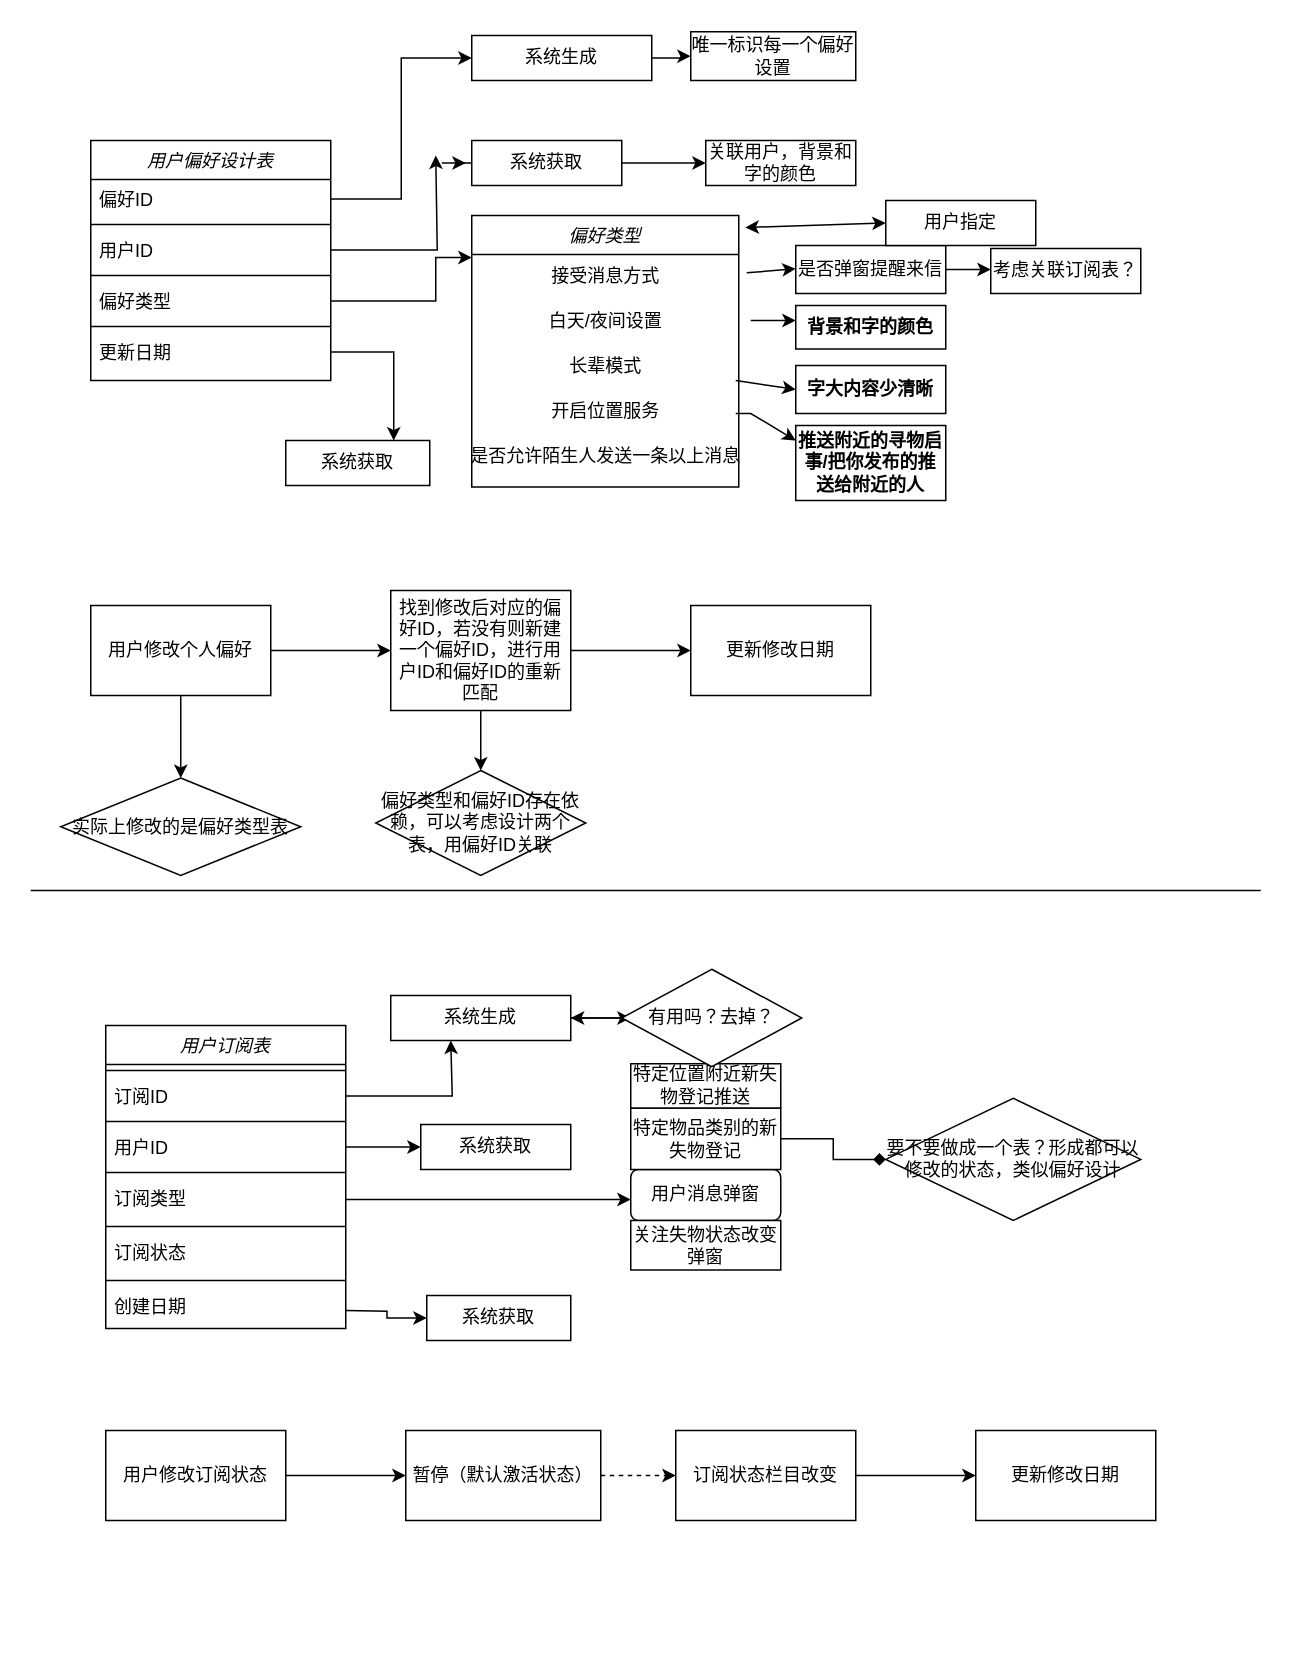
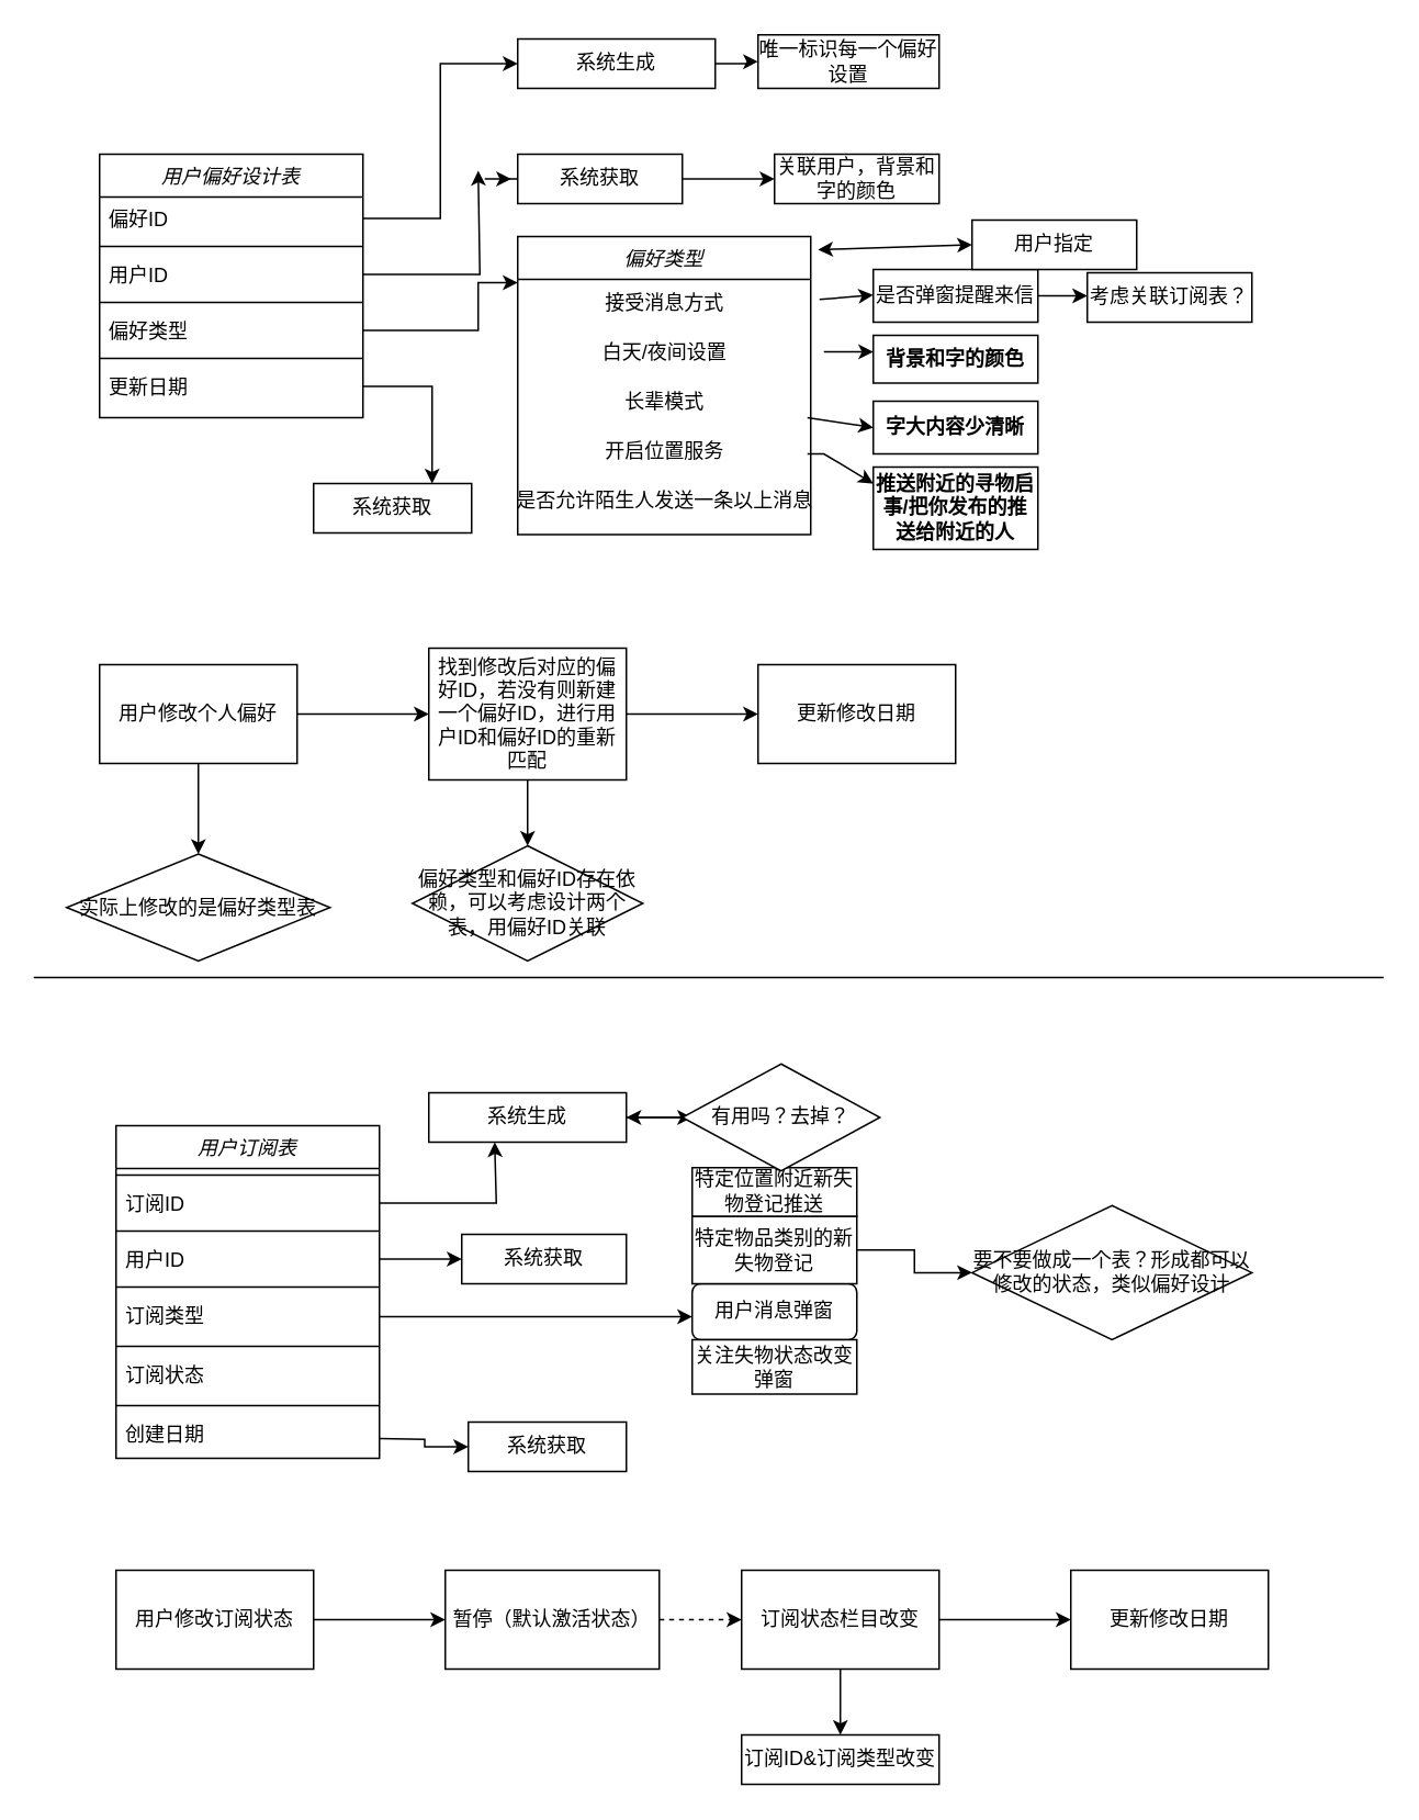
- <mxCell id="74" style="edgeStyle=orthogonalEdgeStyle;rounded=0;orthogonalLoop=1;jettySize=auto;html=1;exitX=1;exitY=0.5;exitDx=0;exitDy=0;entryX=0;entryY=0.5;entryDx=0;entryDy=0;endArrow=diamond;" edge="1" parent="1" source="75" target="87"><mxGeometry relative="1" as="geometry" /></mxCell>
+ <mxCell id="74" style="edgeStyle=orthogonalEdgeStyle;rounded=0;orthogonalLoop=1;jettySize=auto;html=1;exitX=1;exitY=0.5;exitDx=0;exitDy=0;entryX=0;entryY=0.5;entryDx=0;entryDy=0;" edge="1" parent="1" source="75" target="87"><mxGeometry relative="1" as="geometry" /></mxCell>
+ <mxCell id="81" value="" style="edgeStyle=orthogonalEdgeStyle;rounded=0;orthogonalLoop=1;jettySize=auto;html=1;" edge="1" parent="1" source="83" target="84"><mxGeometry relative="1" as="geometry" /></mxCell>
+ <mxCell id="84" value="订阅ID&amp;amp;订阅类型改变" style="whiteSpace=wrap;html=1;rounded=0;" vertex="1" parent="1"><mxGeometry x="450" y="1053" width="120" height="30" as="geometry" /></mxCell>
